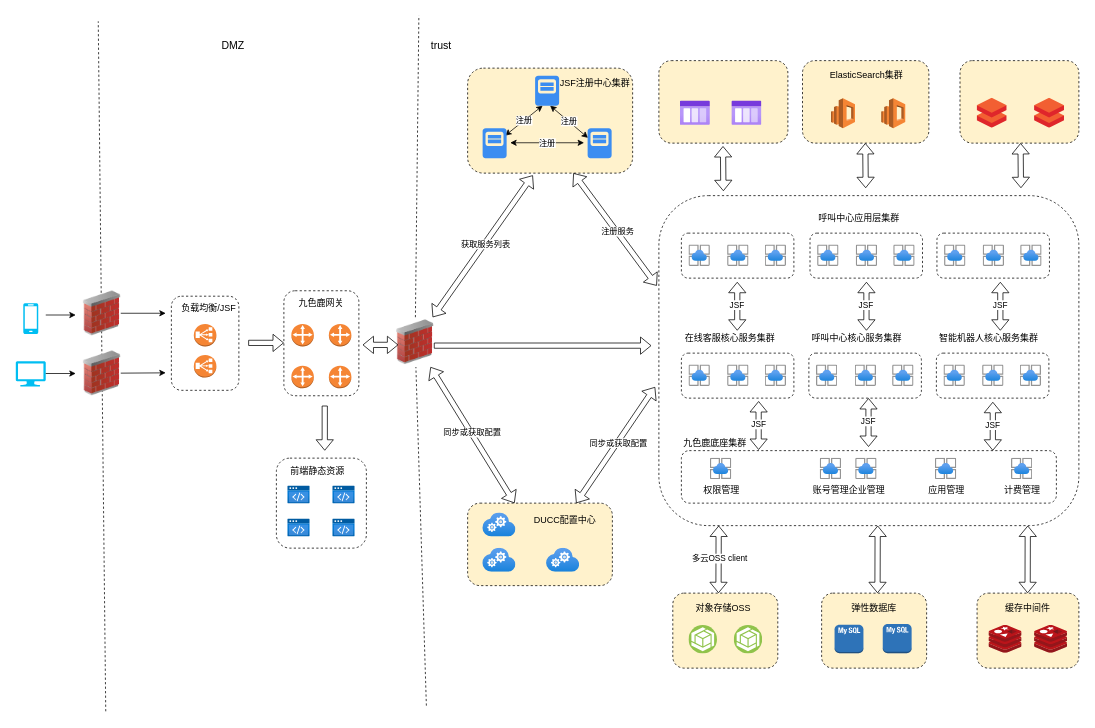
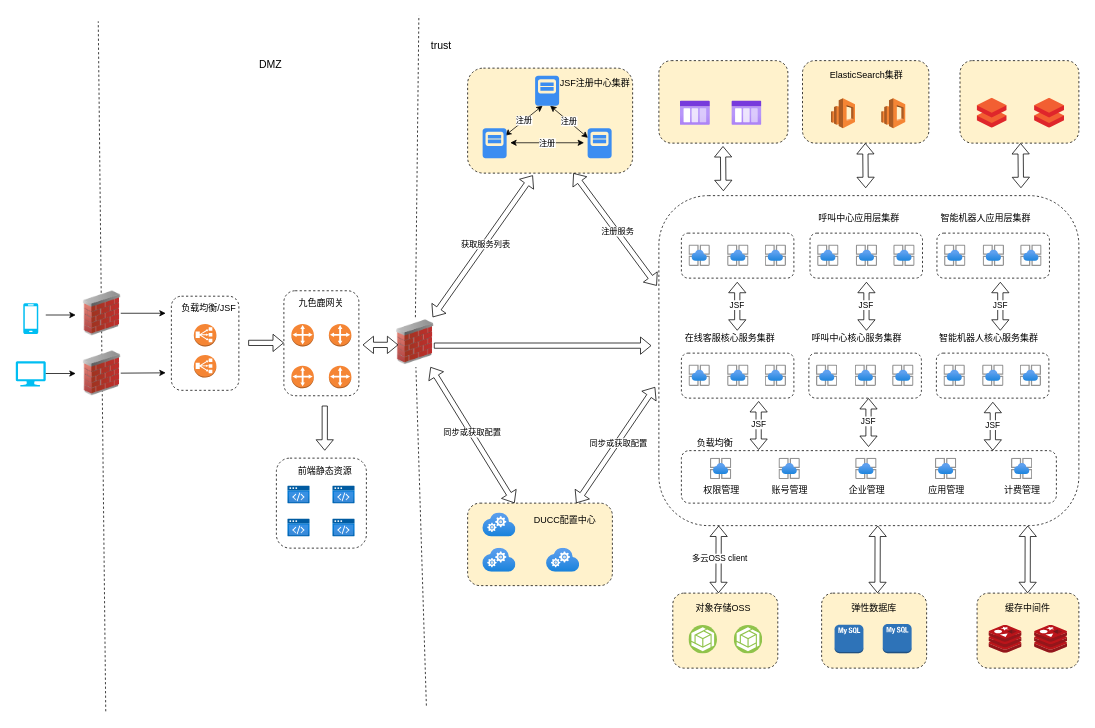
- <mxCell id="124" value="&lt;font style=&quot;font-size: 14px&quot;&gt;DMZ&lt;/font&gt;" style="text;html=1;strokeColor=none;fillColor=none;align=center;verticalAlign=middle;whiteSpace=wrap;rounded=0;dashed=1;" vertex="1" parent="1"><mxGeometry x="278" y="50" width="65" height="20" as="geometry" /></mxCell>
+ <mxCell id="124" value="&lt;font style=&quot;font-size: 14px&quot;&gt;DMZ&lt;/font&gt;" style="text;html=1;strokeColor=none;fillColor=none;align=center;verticalAlign=middle;whiteSpace=wrap;rounded=0;dashed=1;" vertex="1" parent="1"><mxGeometry x="328" y="75" width="65" height="20" as="geometry" /></mxCell>
+ <mxCell id="45" value="智能机器人应用层集群" style="text;html=1;strokeColor=none;fillColor=none;align=center;verticalAlign=middle;whiteSpace=wrap;rounded=0;dashed=1;" parent="1" vertex="1"><mxGeometry x="1248.75" y="280" width="130" height="20" as="geometry" /></mxCell>
- <mxCell id="11" value="九色鹿底座集群" style="text;html=1;strokeColor=none;fillColor=none;align=center;verticalAlign=middle;whiteSpace=wrap;rounded=0;dashed=1;" parent="1" vertex="1"><mxGeometry x="908" y="580" width="90" height="20" as="geometry" /></mxCell>
+ <mxCell id="11" value="负载均衡" style="text;html=1;strokeColor=none;fillColor=none;align=center;verticalAlign=middle;whiteSpace=wrap;rounded=0;dashed=1;" parent="1" vertex="1"><mxGeometry x="908" y="580" width="90" height="20" as="geometry" /></mxCell>
- <mxCell id="7" value="账号管理" style="aspect=fixed;html=1;points=[];align=center;image;fontSize=12;image=img/lib/azure2/app_services/App_Service_Environments.svg;rounded=1;dashed=1;" parent="1" vertex="1"><mxGeometry x="1093" y="610" width="28.5" height="28.5" as="geometry" /></mxCell>
+ <mxCell id="7" value="账号管理" style="aspect=fixed;html=1;points=[];align=center;image;fontSize=12;image=img/lib/azure2/app_services/App_Service_Environments.svg;rounded=1;dashed=1;" parent="1" vertex="1"><mxGeometry x="1038" y="610" width="28.5" height="28.5" as="geometry" /></mxCell>
- <mxCell id="122" value="前端静态资源" style="text;html=1;strokeColor=none;fillColor=none;align=center;verticalAlign=middle;whiteSpace=wrap;rounded=0;dashed=1;" vertex="1" parent="1"><mxGeometry x="378" y="621" width="90" height="12.75" as="geometry" /></mxCell>
+ <mxCell id="122" value="前端静态资源" style="text;html=1;strokeColor=none;fillColor=none;align=center;verticalAlign=middle;whiteSpace=wrap;rounded=0;dashed=1;" vertex="1" parent="1"><mxGeometry x="388" y="621" width="90" height="12.75" as="geometry" /></mxCell>
